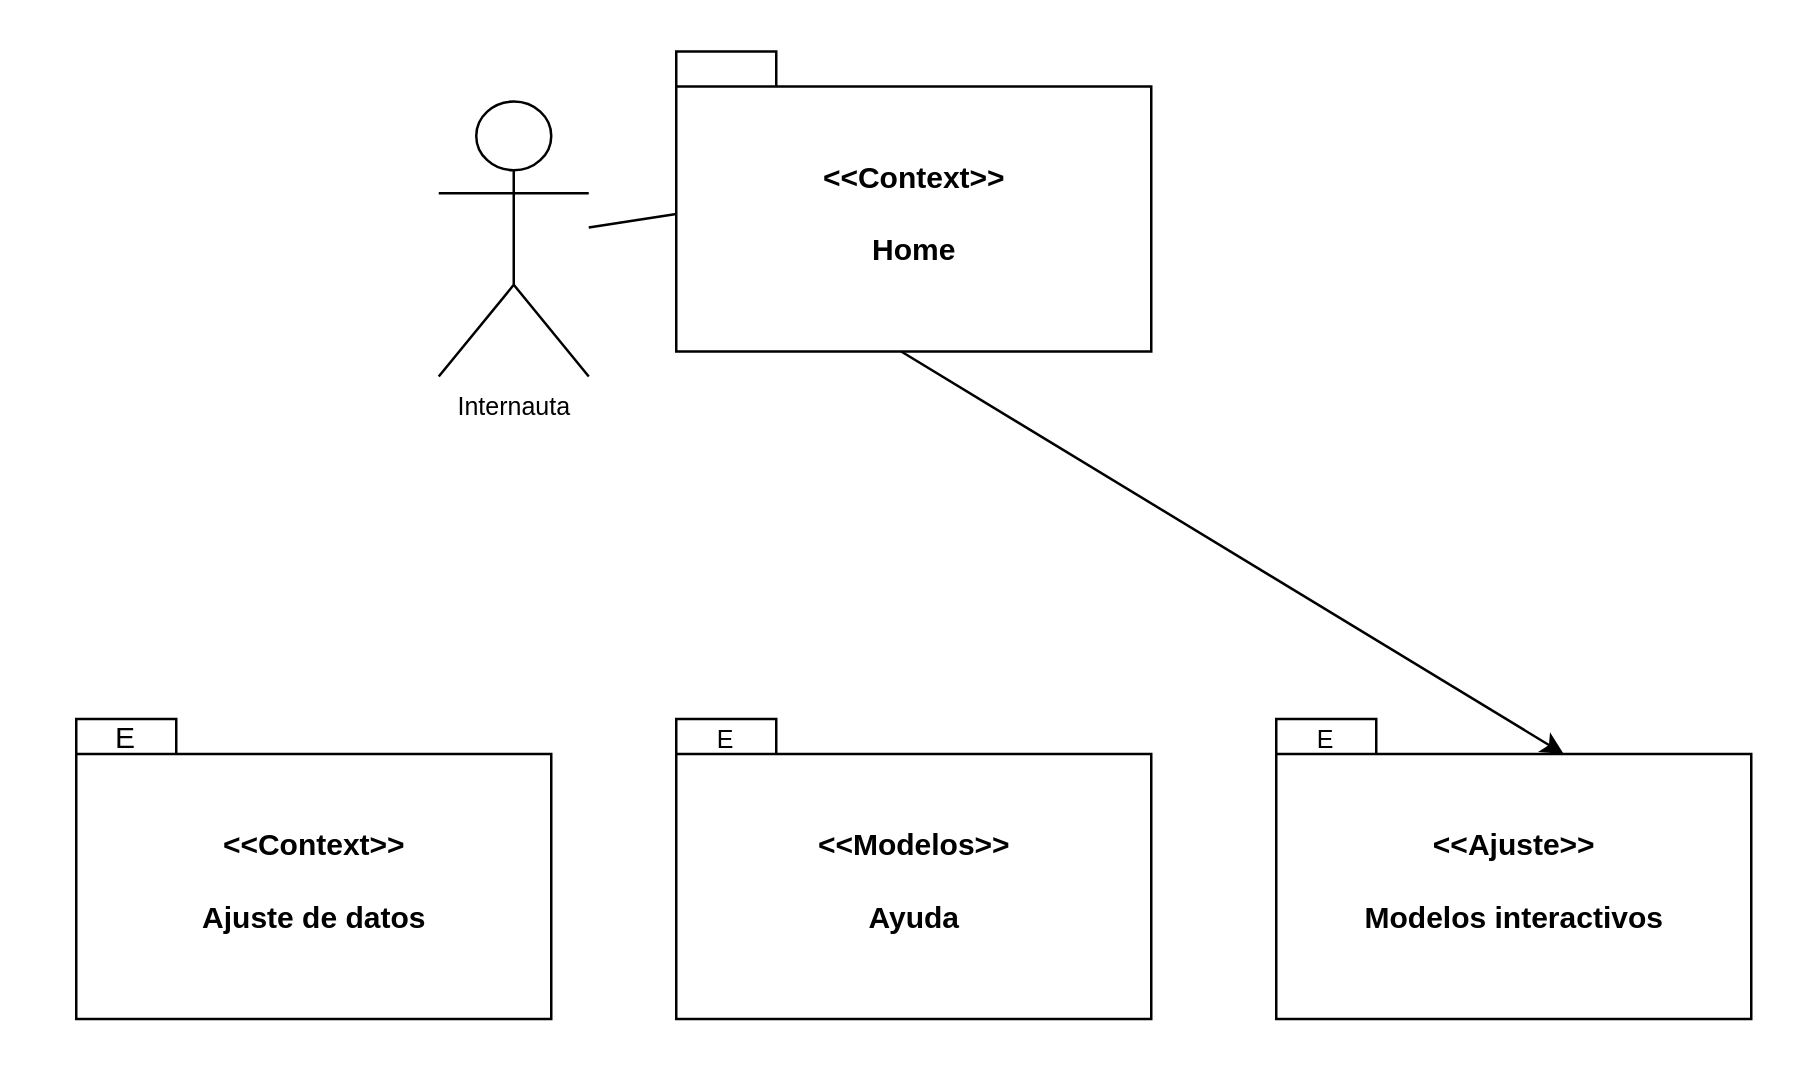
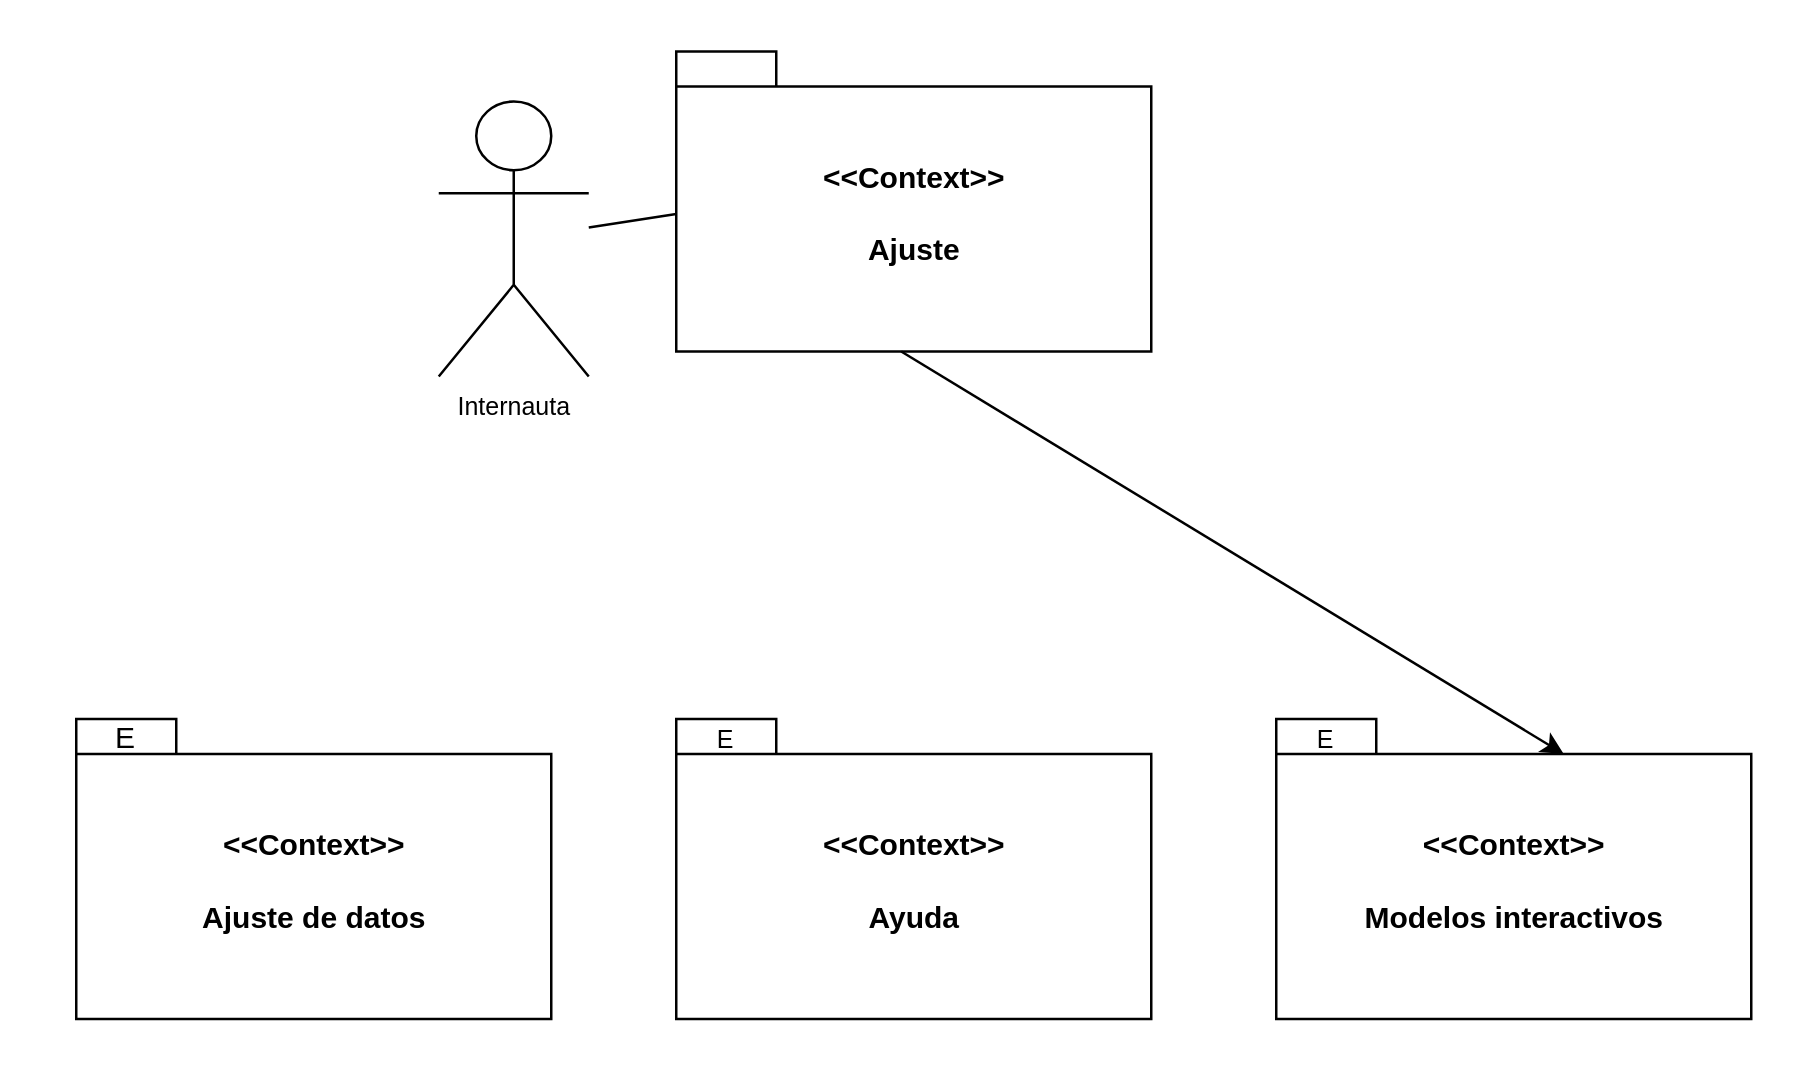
- <mxCell id="8" value="&lt;div&gt;&amp;lt;&amp;lt;Context&amp;gt;&amp;gt;&lt;/div&gt;&lt;div&gt;&lt;br&gt;&lt;/div&gt;&lt;div&gt;Home&lt;/div&gt;" style="shape=folder;fontStyle=1;spacingTop=10;tabWidth=40;tabHeight=14;tabPosition=left;html=1;" vertex="1" parent="1"><mxGeometry x="270" y="20" width="190" height="120" as="geometry" /></mxCell>
+ <mxCell id="8" value="&lt;div&gt;&amp;lt;&amp;lt;Context&amp;gt;&amp;gt;&lt;/div&gt;&lt;div&gt;&lt;br&gt;&lt;/div&gt;&lt;div&gt;Ajuste&lt;/div&gt;" style="shape=folder;fontStyle=1;spacingTop=10;tabWidth=40;tabHeight=14;tabPosition=left;html=1;" vertex="1" parent="1"><mxGeometry x="270" y="20" width="190" height="120" as="geometry" /></mxCell>
- <mxCell id="4" value="&lt;div&gt;&amp;lt;&amp;lt;Modelos&amp;gt;&amp;gt;&lt;/div&gt;&lt;div&gt;&lt;br&gt;&lt;/div&gt;&lt;div&gt;Ayuda&lt;br&gt;&lt;/div&gt;" style="shape=folder;fontStyle=1;spacingTop=10;tabWidth=40;tabHeight=14;tabPosition=left;html=1;" vertex="1" parent="1"><mxGeometry x="270" y="287" width="190" height="120" as="geometry" /></mxCell>
+ <mxCell id="4" value="&lt;div&gt;&amp;lt;&amp;lt;Context&amp;gt;&amp;gt;&lt;/div&gt;&lt;div&gt;&lt;br&gt;&lt;/div&gt;&lt;div&gt;Ayuda&lt;br&gt;&lt;/div&gt;" style="shape=folder;fontStyle=1;spacingTop=10;tabWidth=40;tabHeight=14;tabPosition=left;html=1;" vertex="1" parent="1"><mxGeometry x="270" y="287" width="190" height="120" as="geometry" /></mxCell>
- <mxCell id="2" value="&lt;div&gt;&amp;lt;&amp;lt;Ajuste&amp;gt;&amp;gt;&lt;/div&gt;&lt;div&gt;&lt;br&gt;&lt;/div&gt;&lt;div&gt;Modelos interactivos&lt;br&gt;&lt;/div&gt;" style="shape=folder;fontStyle=1;spacingTop=10;tabWidth=40;tabHeight=14;tabPosition=left;html=1;" vertex="1" parent="1"><mxGeometry x="510" y="287" width="190" height="120" as="geometry" /></mxCell>
+ <mxCell id="2" value="&lt;div&gt;&amp;lt;&amp;lt;Context&amp;gt;&amp;gt;&lt;/div&gt;&lt;div&gt;&lt;br&gt;&lt;/div&gt;&lt;div&gt;Modelos interactivos&lt;br&gt;&lt;/div&gt;" style="shape=folder;fontStyle=1;spacingTop=10;tabWidth=40;tabHeight=14;tabPosition=left;html=1;" vertex="1" parent="1"><mxGeometry x="510" y="287" width="190" height="120" as="geometry" /></mxCell>
